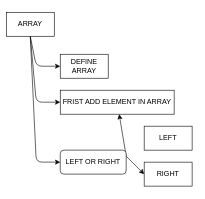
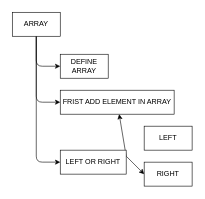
- <mxCell id="5" value="ARRAY" style="rounded=0;whiteSpace=wrap;html=1;" vertex="1" parent="1"><mxGeometry x="10" y="20" width="80" height="40" as="geometry" /></mxCell>
+ <mxCell id="5" value="ARRAY" style="rounded=0;whiteSpace=wrap;html=1;" vertex="1" parent="1"><mxGeometry x="20" y="20" width="80" height="40" as="geometry" /></mxCell>
- <mxCell id="10" value="LEFT OR RIGHT" style="whiteSpace=wrap;html=1;rounded=1;" vertex="1" parent="1"><mxGeometry x="100" y="250" width="110" height="40" as="geometry" /></mxCell>
+ <mxCell id="10" value="LEFT OR RIGHT" style="rounded=0;whiteSpace=wrap;html=1;" vertex="1" parent="1"><mxGeometry x="100" y="250" width="110" height="40" as="geometry" /></mxCell>
